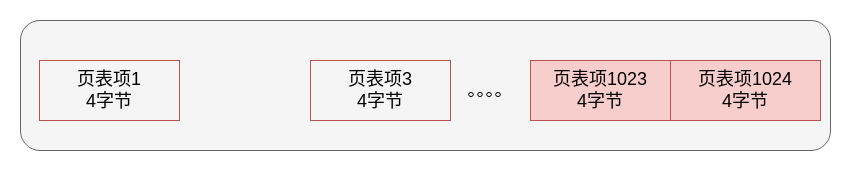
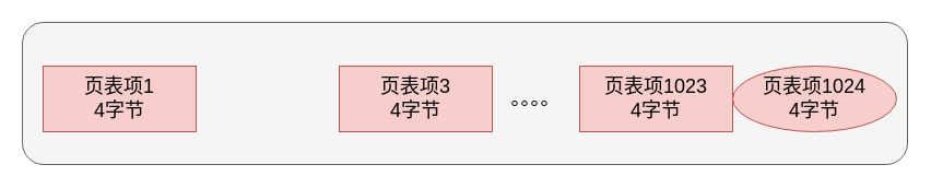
- <mxCell id="3" value="页表项1&lt;br style=&quot;font-size: 18px;&quot;&gt;4字节" style="rounded=0;whiteSpace=wrap;html=1;fillColor=#f5f5f5;strokeColor=#b85450;fontSize=18;" vertex="1" parent="1"><mxGeometry x="39" y="60" width="140" height="60" as="geometry" /></mxCell>
+ <mxCell id="3" value="页表项1&lt;br style=&quot;font-size: 18px;&quot;&gt;4字节" style="rounded=0;whiteSpace=wrap;html=1;fillColor=#f8cecc;strokeColor=#b85450;fontSize=18;" vertex="1" parent="1"><mxGeometry x="39" y="60" width="140" height="60" as="geometry" /></mxCell>
- <mxCell id="4" value="页表项3&lt;br style=&quot;font-size: 18px;&quot;&gt;4字节" style="rounded=0;whiteSpace=wrap;html=1;fillColor=#f5f5f5;strokeColor=#b85450;fontSize=18;" vertex="1" parent="1"><mxGeometry x="310" y="60" width="140" height="60" as="geometry" /></mxCell>
+ <mxCell id="4" value="页表项3&lt;br style=&quot;font-size: 18px;&quot;&gt;4字节" style="rounded=0;whiteSpace=wrap;html=1;fillColor=#f8cecc;strokeColor=#b85450;fontSize=18;" vertex="1" parent="1"><mxGeometry x="310" y="60" width="140" height="60" as="geometry" /></mxCell>
- <mxCell id="6" value="页表项1024&lt;br style=&quot;font-size: 18px;&quot;&gt;4字节" style="rounded=0;whiteSpace=wrap;html=1;fillColor=#f8cecc;strokeColor=#b85450;fontSize=18;" vertex="1" parent="1"><mxGeometry x="670" y="60" width="150" height="60" as="geometry" /></mxCell>
+ <mxCell id="6" value="页表项1024&lt;br style=&quot;font-size: 18px;&quot;&gt;4字节" style="ellipse;whiteSpace=wrap;html=1;fillColor=#f8cecc;strokeColor=#b85450;fontSize=18;" vertex="1" parent="1"><mxGeometry x="670" y="60" width="150" height="60" as="geometry" /></mxCell>
